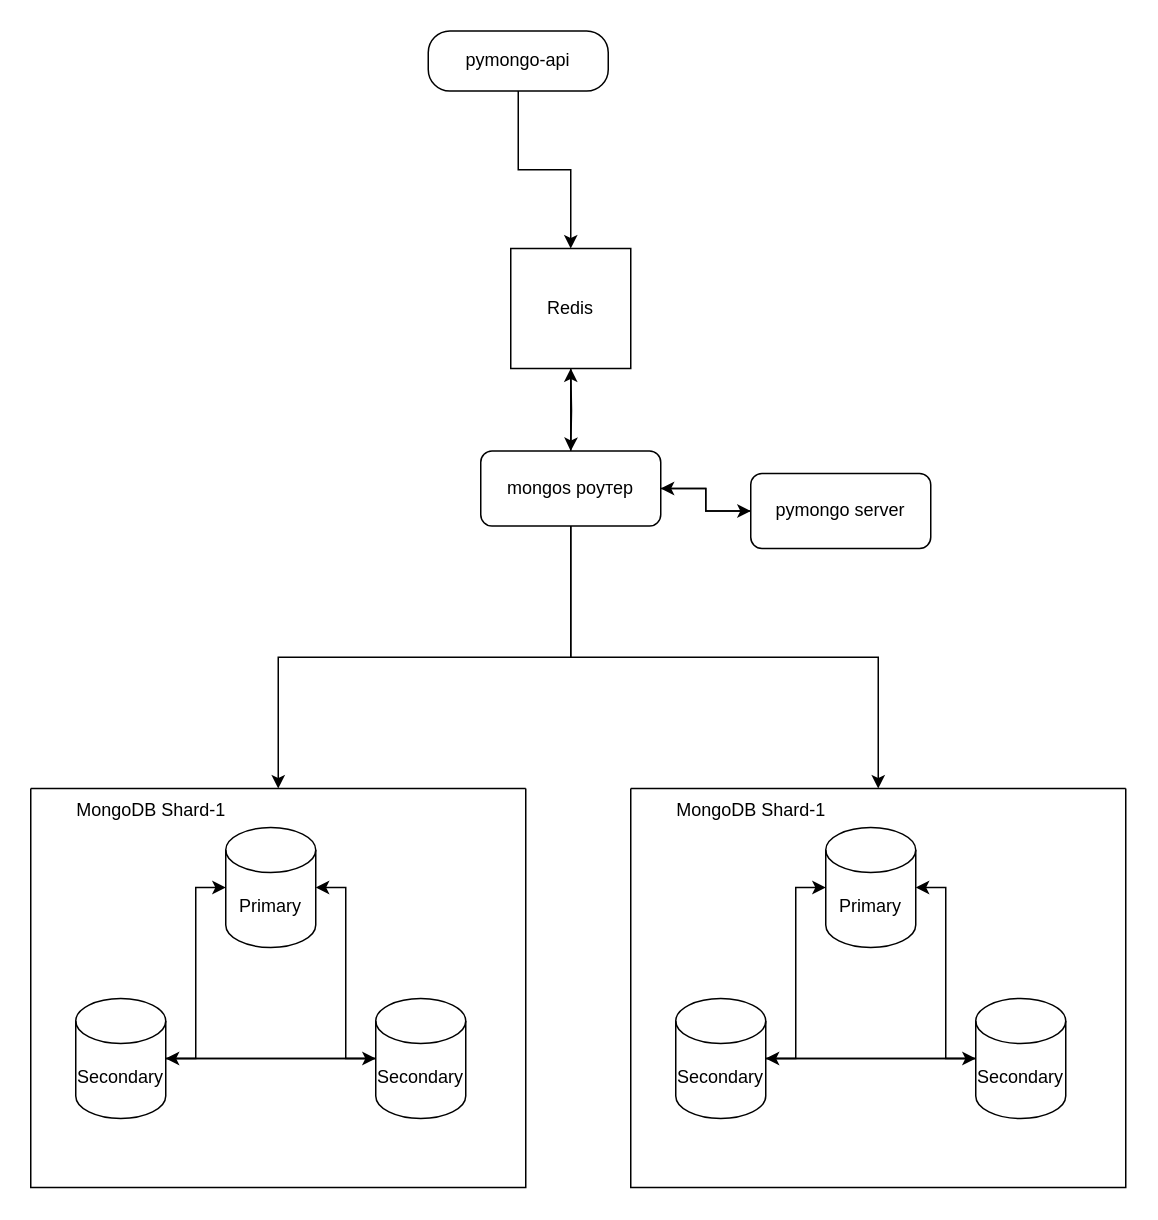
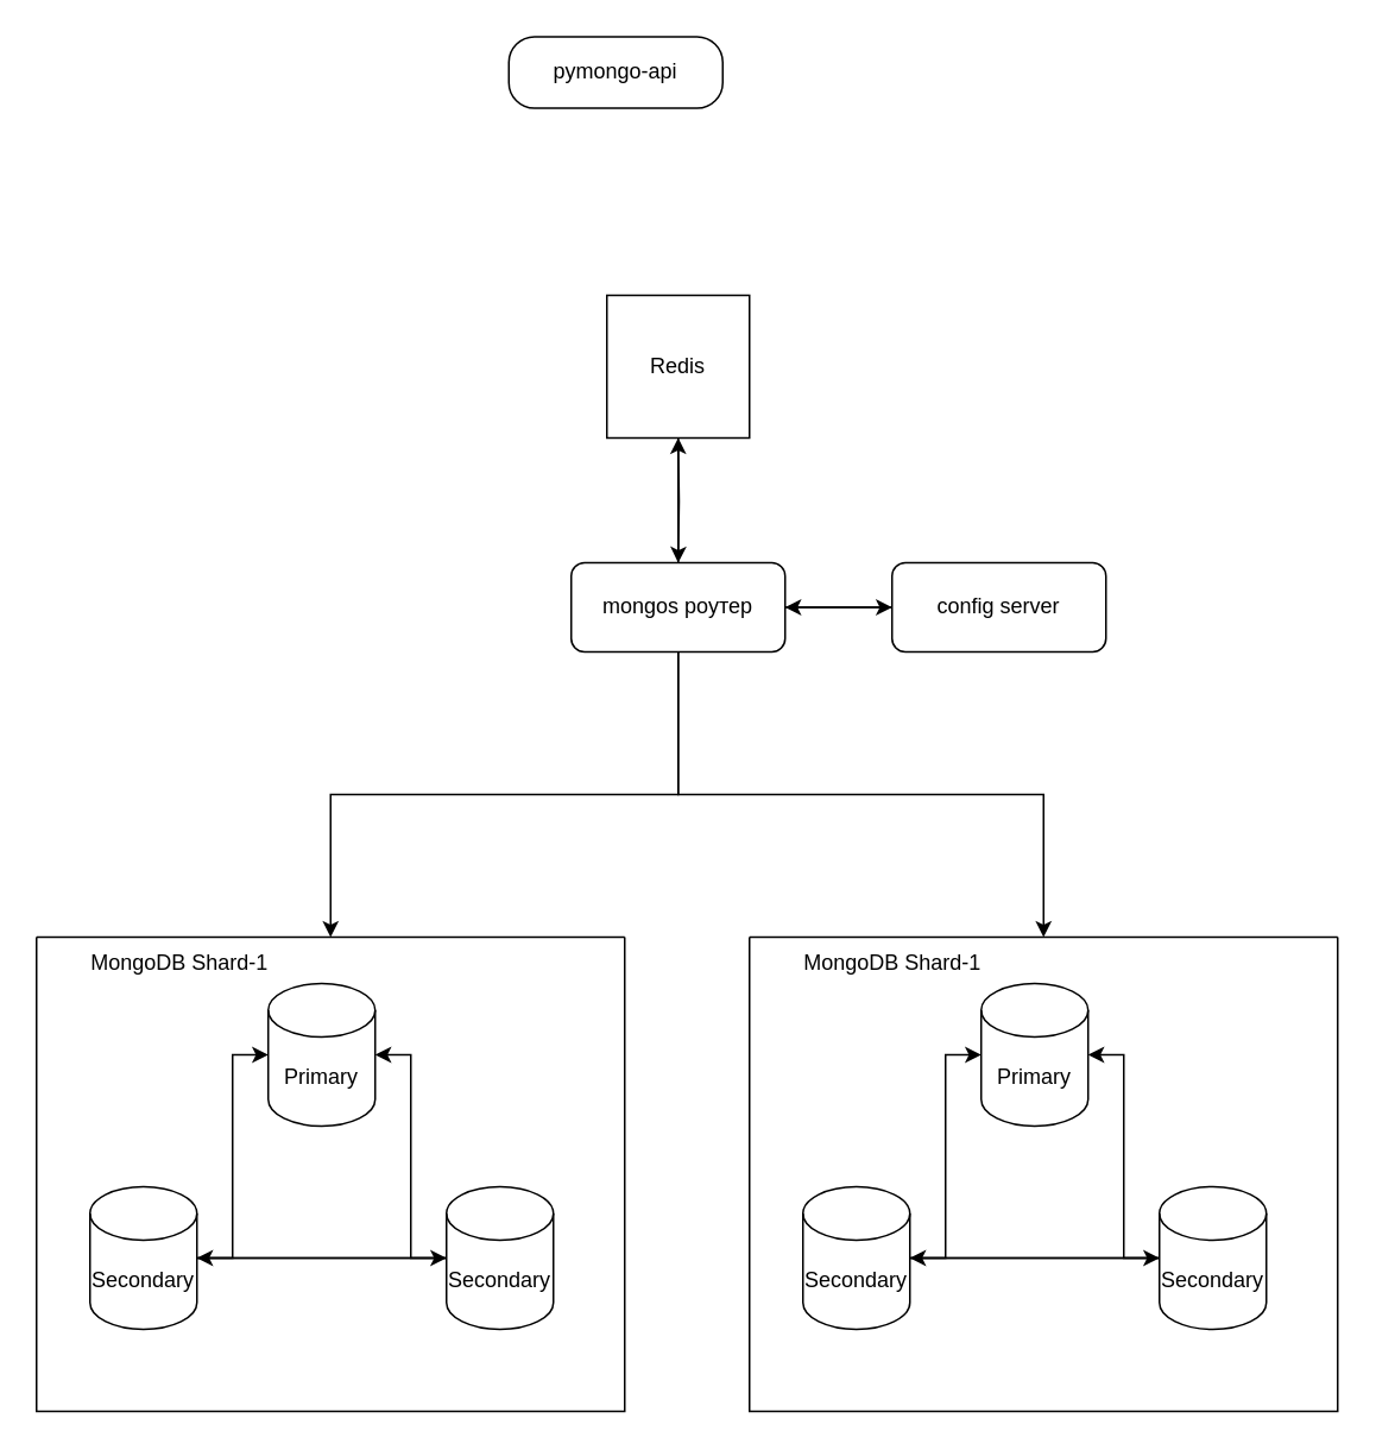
- <mxCell id="2" style="edgeStyle=orthogonalEdgeStyle;rounded=0;orthogonalLoop=1;jettySize=auto;html=1;entryX=0.5;entryY=0;entryDx=0;entryDy=0;" edge="1" parent="1" source="3" target="30"><mxGeometry relative="1" as="geometry"><mxPoint x="380" y="5" as="targetPoint" /></mxGeometry></mxCell>
- <mxCell id="26" value="mongos роутер" style="rounded=1;whiteSpace=wrap;html=1;" vertex="1" parent="1"><mxGeometry x="320" y="300" width="120" height="50" as="geometry" /></mxCell>
+ <mxCell id="26" value="mongos роутер" style="rounded=1;whiteSpace=wrap;html=1;" vertex="1" parent="1"><mxGeometry x="320" y="315" width="120" height="50" as="geometry" /></mxCell>
- <mxCell id="28" value="pymongo server" style="rounded=1;whiteSpace=wrap;html=1;" vertex="1" parent="1"><mxGeometry x="500" y="315" width="120" height="50" as="geometry" /></mxCell>
+ <mxCell id="28" value="config server" style="rounded=1;whiteSpace=wrap;html=1;" vertex="1" parent="1"><mxGeometry x="500" y="315" width="120" height="50" as="geometry" /></mxCell>
